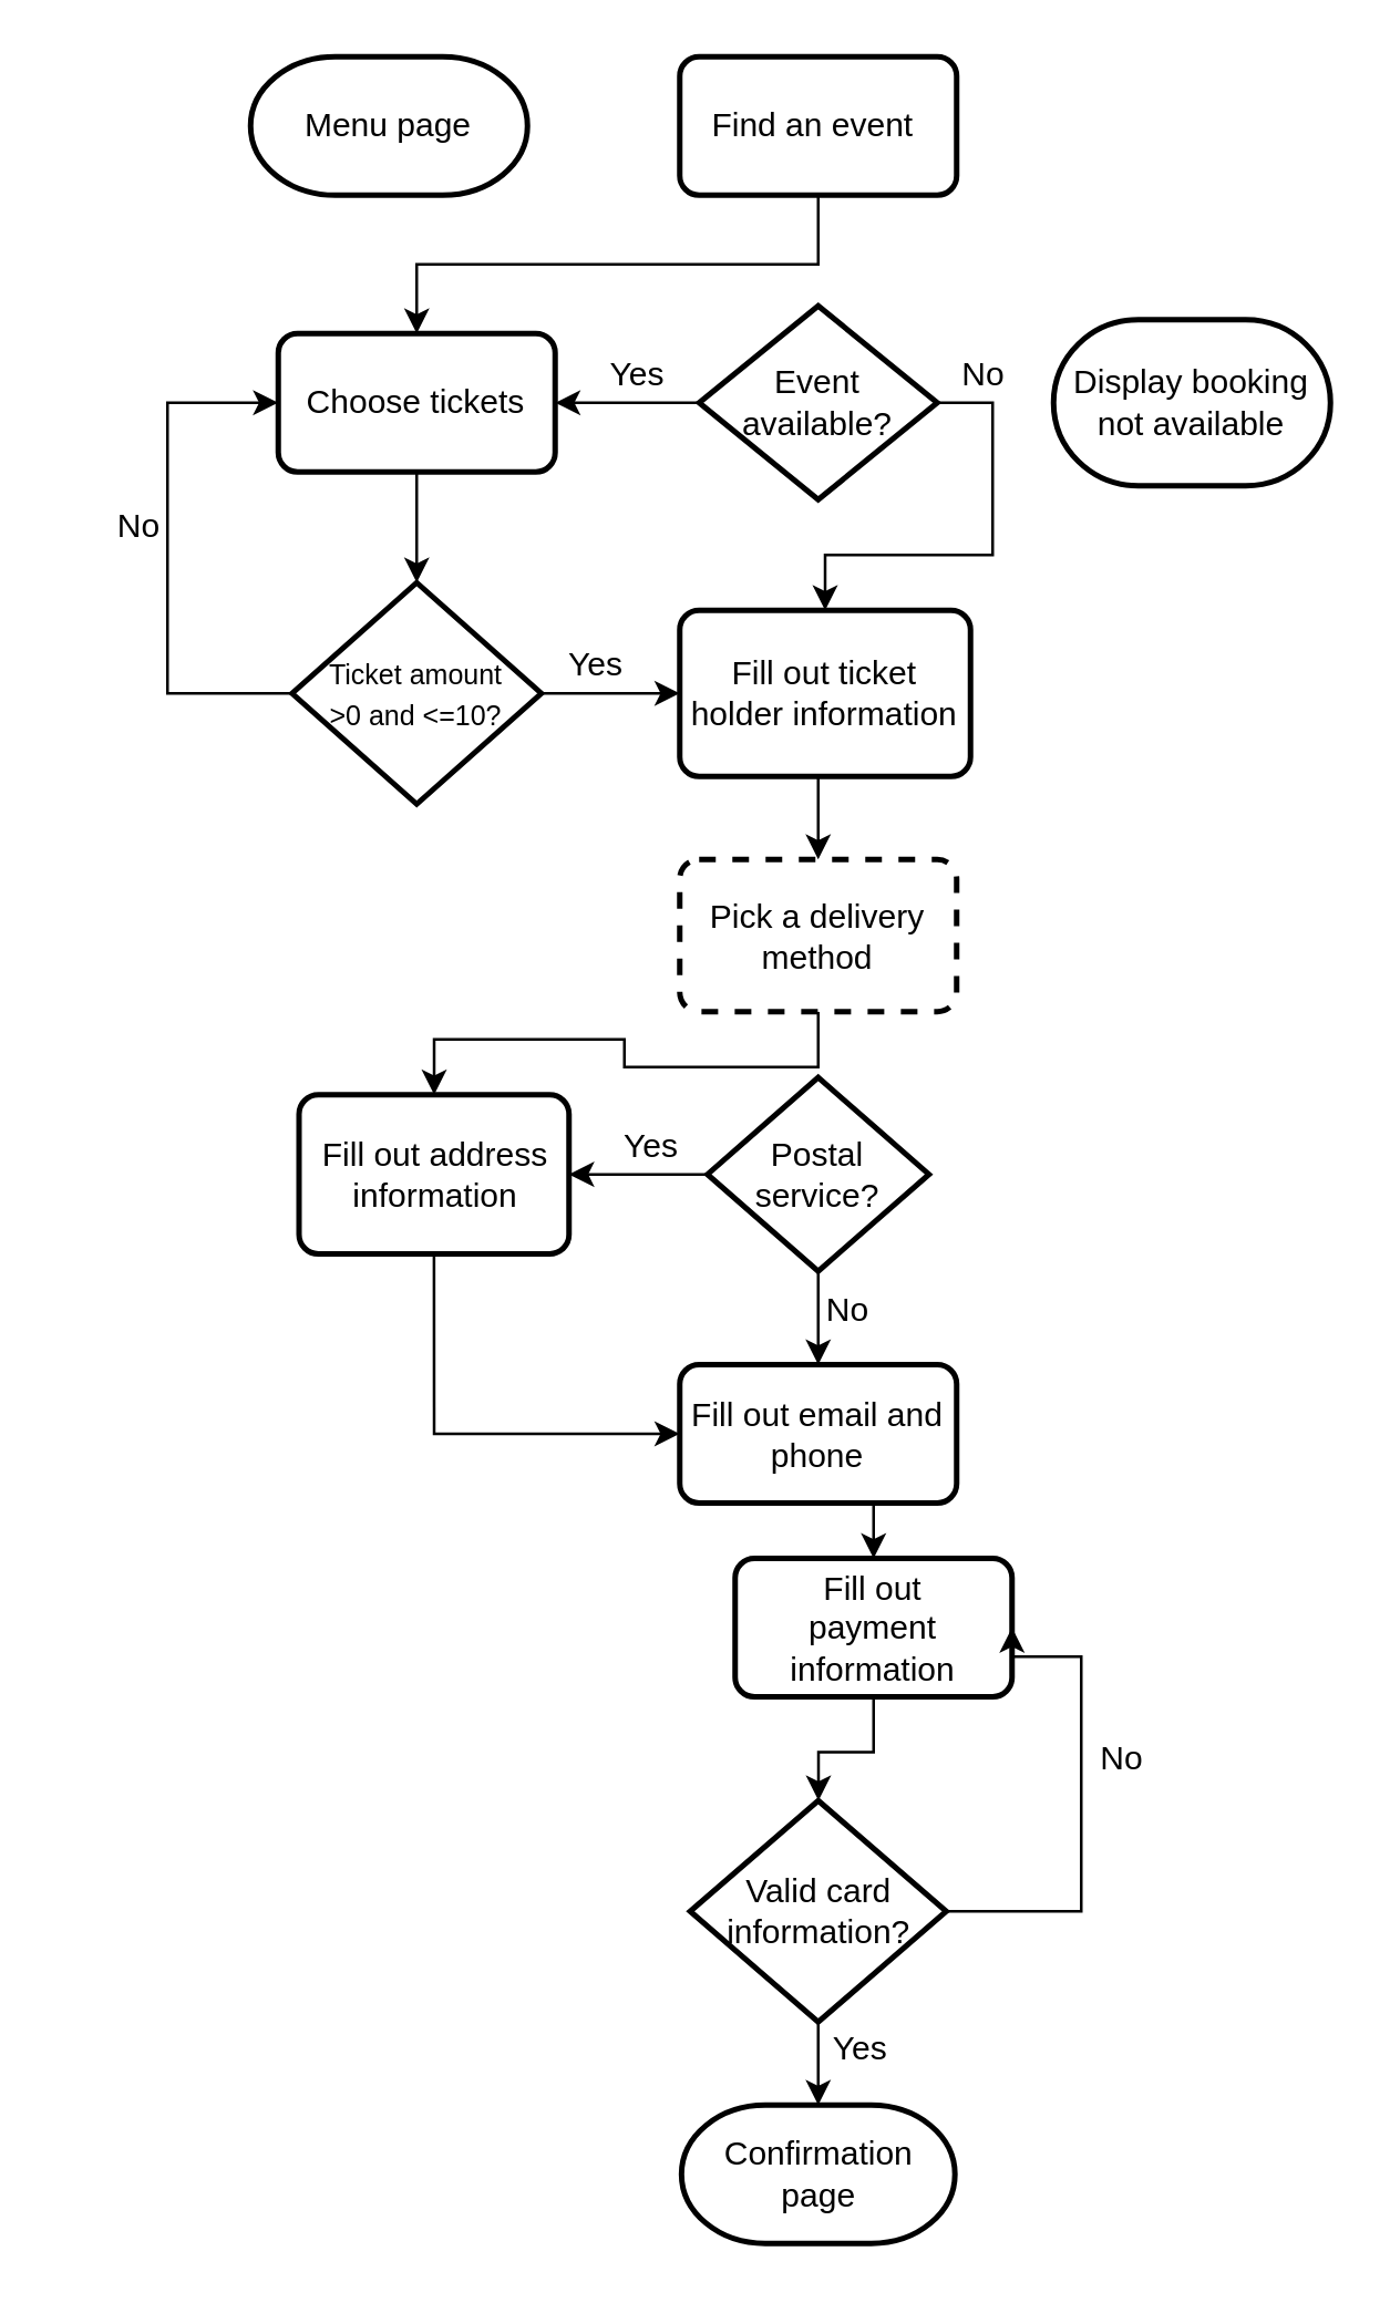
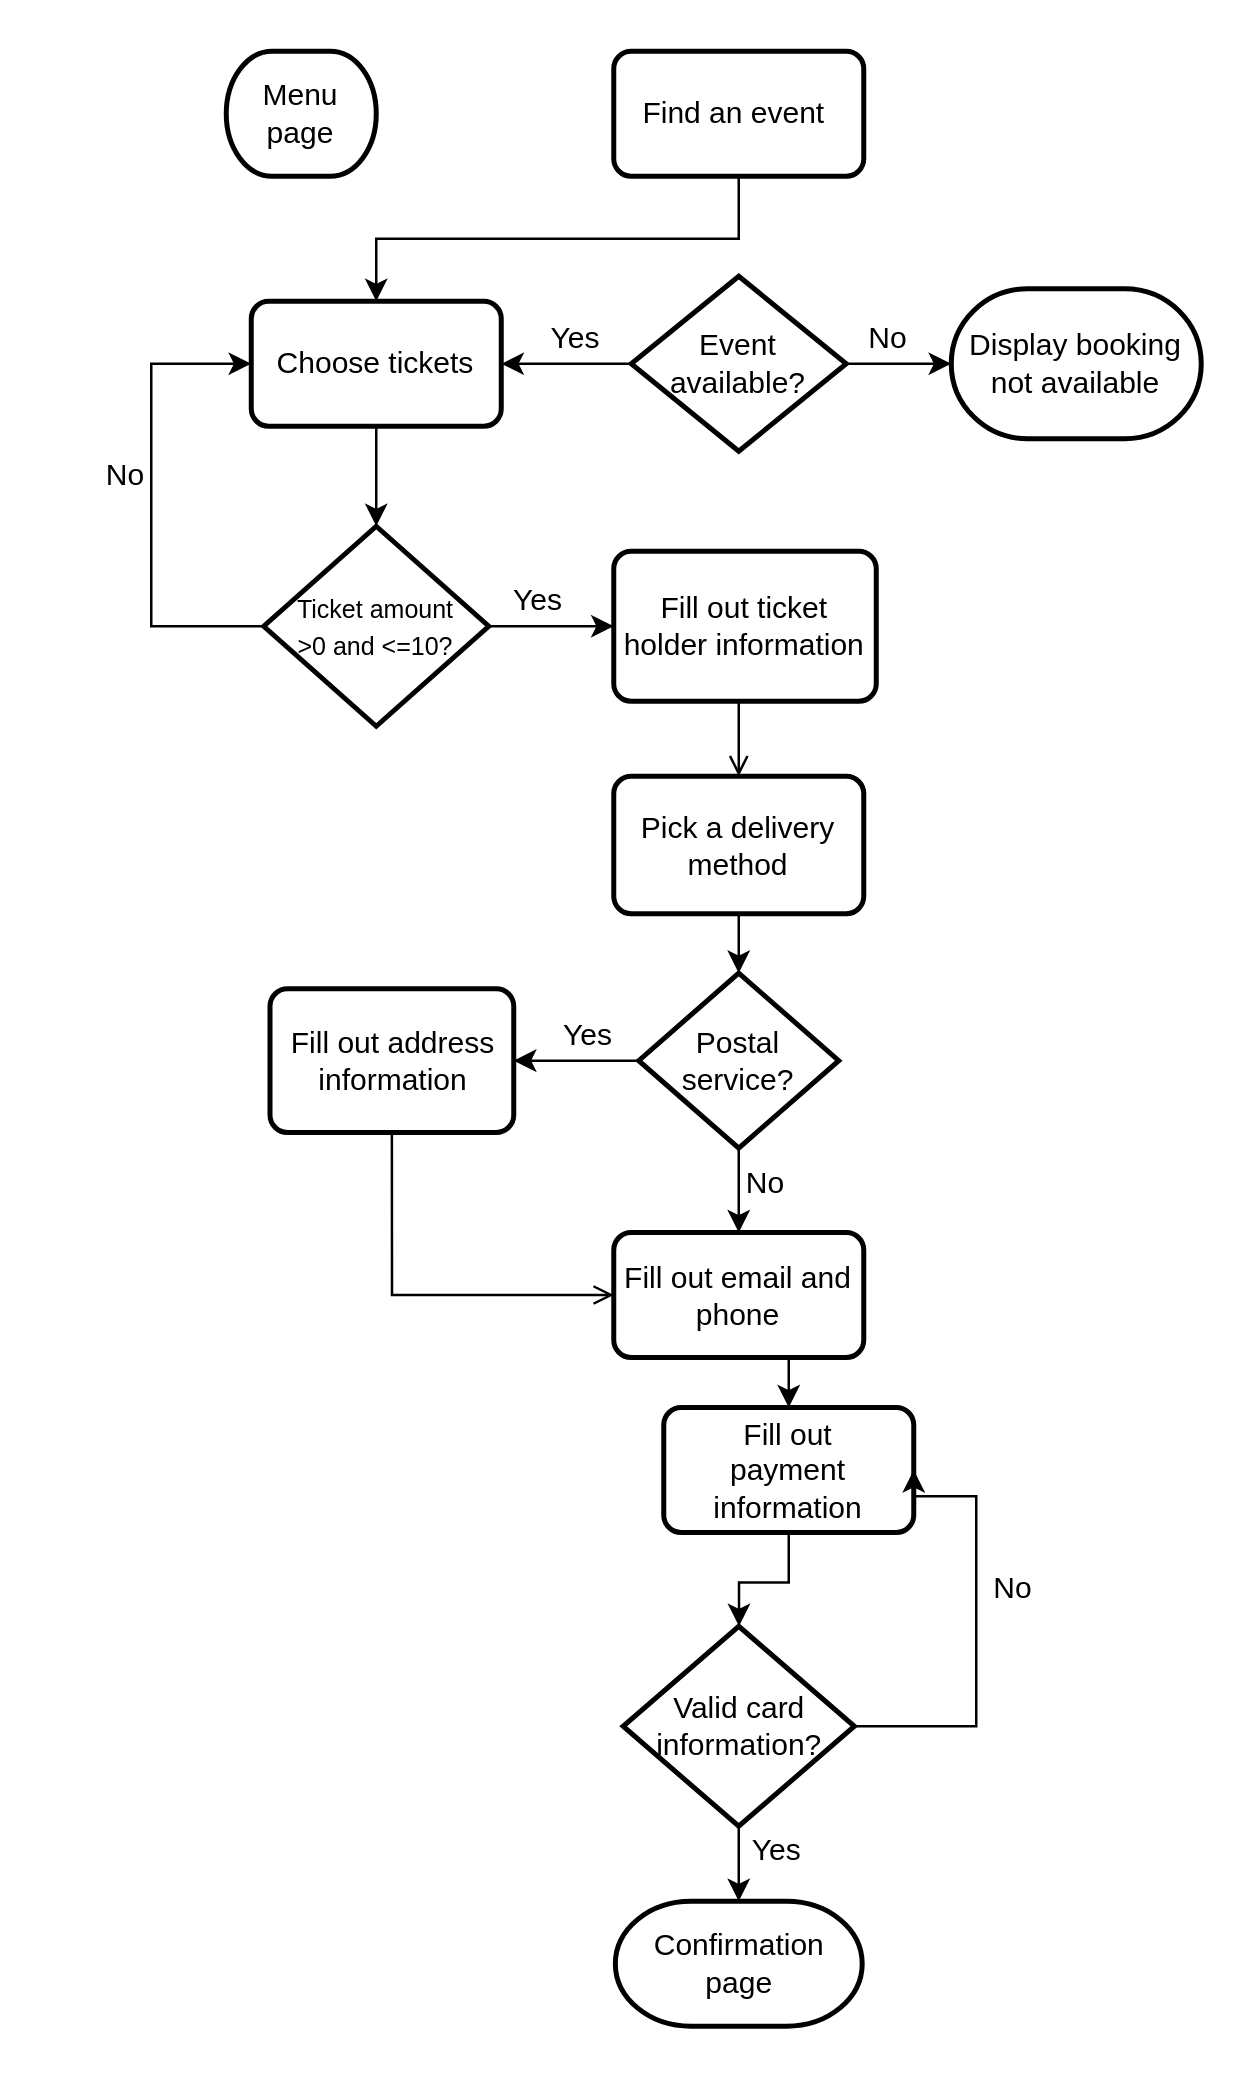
- <mxCell id="8" value="Menu page" style="strokeWidth=2;html=1;shape=mxgraph.flowchart.terminator;whiteSpace=wrap;" vertex="1" parent="1"><mxGeometry x="90" y="20" width="100" height="50" as="geometry" /></mxCell>
+ <mxCell id="8" value="Menu page" style="strokeWidth=2;html=1;shape=mxgraph.flowchart.terminator;whiteSpace=wrap;" vertex="1" parent="1"><mxGeometry x="90" y="20" width="60" height="50" as="geometry" /></mxCell>
- <mxCell id="4" style="edgeStyle=orthogonalEdgeStyle;rounded=0;orthogonalLoop=1;jettySize=auto;html=1;exitX=1;exitY=0.5;exitDx=0;exitDy=0;exitPerimeter=0;" edge="1" parent="1" source="6" target="18"><mxGeometry relative="1" as="geometry"><mxPoint x="430" y="235.048" as="targetPoint" /></mxGeometry></mxCell>
+ <mxCell id="4" style="edgeStyle=orthogonalEdgeStyle;rounded=0;orthogonalLoop=1;jettySize=auto;html=1;exitX=1;exitY=0.5;exitDx=0;exitDy=0;exitPerimeter=0;entryX=0;entryY=0.5;entryDx=0;entryDy=0;entryPerimeter=0;" edge="1" parent="1" source="6" target="7"><mxGeometry relative="1" as="geometry"><mxPoint x="430" y="235.048" as="targetPoint" /></mxGeometry></mxCell>
- <mxCell id="17" style="edgeStyle=orthogonalEdgeStyle;rounded=0;orthogonalLoop=1;jettySize=auto;html=1;exitX=0.5;exitY=1;exitDx=0;exitDy=0;entryX=0.5;entryY=0;entryDx=0;entryDy=0;fontSize=12;" edge="1" parent="1" source="18" target="20"><mxGeometry relative="1" as="geometry" /></mxCell>
+ <mxCell id="17" style="edgeStyle=orthogonalEdgeStyle;rounded=0;orthogonalLoop=1;jettySize=auto;html=1;exitX=0.5;exitY=1;exitDx=0;exitDy=0;entryX=0.5;entryY=0;entryDx=0;entryDy=0;fontSize=12;endArrow=open;" edge="1" parent="1" source="18" target="20"><mxGeometry relative="1" as="geometry" /></mxCell>
- <mxCell id="20" value="Pick a delivery method" style="rounded=1;whiteSpace=wrap;html=1;absoluteArcSize=1;arcSize=14;strokeWidth=2;fontSize=12;dashed=1;" vertex="1" parent="1"><mxGeometry x="245" y="310" width="100" height="55" as="geometry" /></mxCell>
+ <mxCell id="20" value="Pick a delivery method" style="rounded=1;whiteSpace=wrap;html=1;absoluteArcSize=1;arcSize=14;strokeWidth=2;fontSize=12;" vertex="1" parent="1"><mxGeometry x="245" y="310" width="100" height="55" as="geometry" /></mxCell>
- <mxCell id="19" style="edgeStyle=orthogonalEdgeStyle;rounded=0;orthogonalLoop=1;jettySize=auto;html=1;exitX=0.5;exitY=1;exitDx=0;exitDy=0;fontSize=12;" edge="1" parent="1" source="20" target="25"><mxGeometry relative="1" as="geometry" /></mxCell>
+ <mxCell id="19" style="edgeStyle=orthogonalEdgeStyle;rounded=0;orthogonalLoop=1;jettySize=auto;html=1;exitX=0.5;exitY=1;exitDx=0;exitDy=0;entryX=0.5;entryY=0;entryDx=0;entryDy=0;entryPerimeter=0;fontSize=12;" edge="1" parent="1" source="20" target="23"><mxGeometry relative="1" as="geometry" /></mxCell>
- <mxCell id="24" style="edgeStyle=orthogonalEdgeStyle;rounded=0;orthogonalLoop=1;jettySize=auto;html=1;exitX=0.5;exitY=1;exitDx=0;exitDy=0;entryX=0;entryY=0.5;entryDx=0;entryDy=0;fontSize=12;" edge="1" parent="1" source="25" target="28"><mxGeometry relative="1" as="geometry" /></mxCell>
+ <mxCell id="24" style="edgeStyle=orthogonalEdgeStyle;rounded=0;orthogonalLoop=1;jettySize=auto;html=1;exitX=0.5;exitY=1;exitDx=0;exitDy=0;entryX=0;entryY=0.5;entryDx=0;entryDy=0;fontSize=12;endArrow=open;" edge="1" parent="1" source="25" target="28"><mxGeometry relative="1" as="geometry" /></mxCell>
